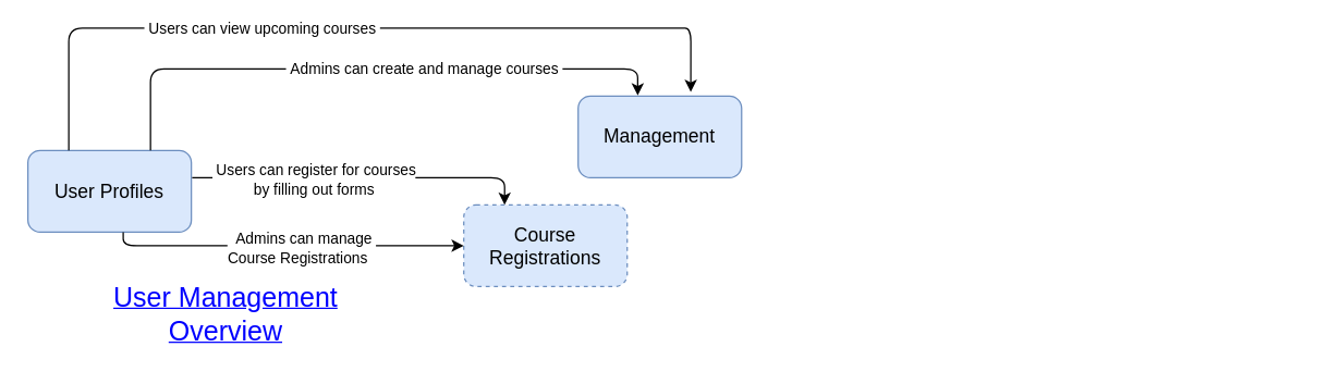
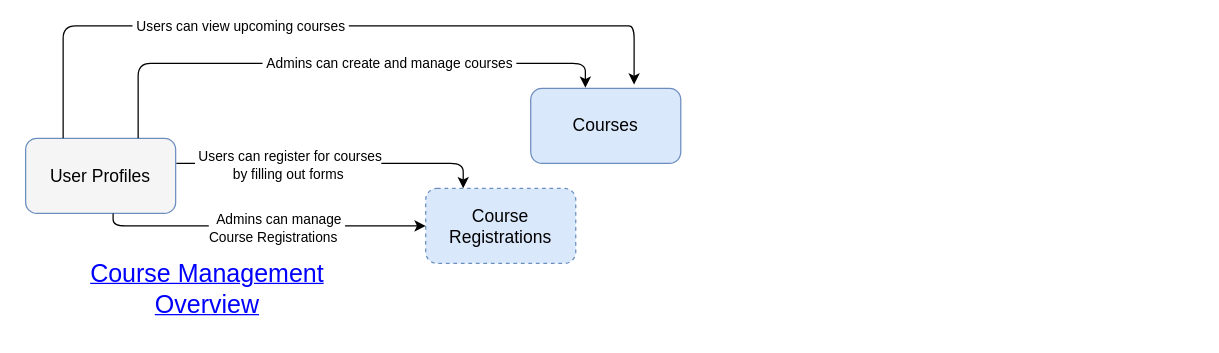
- <mxCell id="4" value="Management" style="rounded=1;whiteSpace=wrap;html=1;fontSize=14;fillColor=#dae8fc;strokeColor=#6c8ebf;" parent="1" vertex="1"><mxGeometry x="424" y="70" width="120" height="60" as="geometry" /></mxCell>
+ <mxCell id="4" value="Courses" style="rounded=1;whiteSpace=wrap;html=1;fontSize=14;fillColor=#dae8fc;strokeColor=#6c8ebf;" parent="1" vertex="1"><mxGeometry x="424" y="70" width="120" height="60" as="geometry" /></mxCell>
- <mxCell id="2" value="User Profiles" style="rounded=1;whiteSpace=wrap;html=1;fontSize=14;fillColor=#dae8fc;strokeColor=#6c8ebf;" parent="1" vertex="1"><mxGeometry x="20" y="110" width="120" height="60" as="geometry" /></mxCell>
+ <mxCell id="2" value="User Profiles" style="rounded=1;whiteSpace=wrap;html=1;fontSize=14;fillColor=#f5f5f5;strokeColor=#6c8ebf;" parent="1" vertex="1"><mxGeometry x="20" y="110" width="120" height="60" as="geometry" /></mxCell>
- <mxCell id="13" value="&lt;font style=&quot;font-size: 20px;&quot;&gt;User Management&lt;br&gt;Overview&lt;/font&gt;" style="text;html=1;align=center;verticalAlign=middle;resizable=0;points=[];autosize=1;strokeColor=none;fillColor=none;fontSize=18;fontStyle=4;fontColor=#0000FF;" parent="1" vertex="1"><mxGeometry x="60" y="200" width="210" height="60" as="geometry" /></mxCell>
+ <mxCell id="13" value="&lt;font style=&quot;font-size: 20px;&quot;&gt;Course Management&lt;br&gt;Overview&lt;/font&gt;" style="text;html=1;align=center;verticalAlign=middle;resizable=0;points=[];autosize=1;strokeColor=none;fillColor=none;fontSize=18;fontStyle=4;fontColor=#0000FF;" parent="1" vertex="1"><mxGeometry x="60" y="200" width="210" height="60" as="geometry" /></mxCell>
